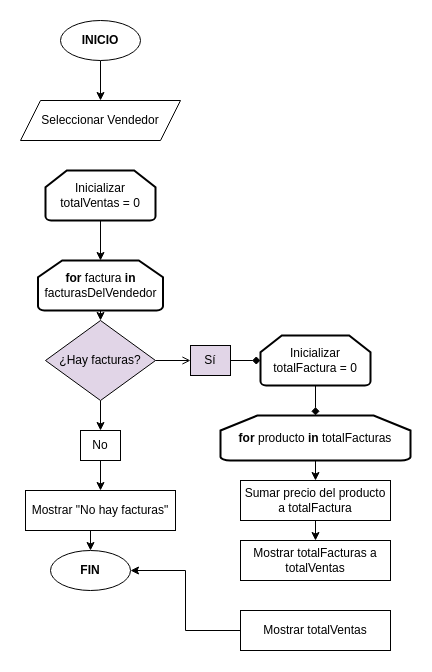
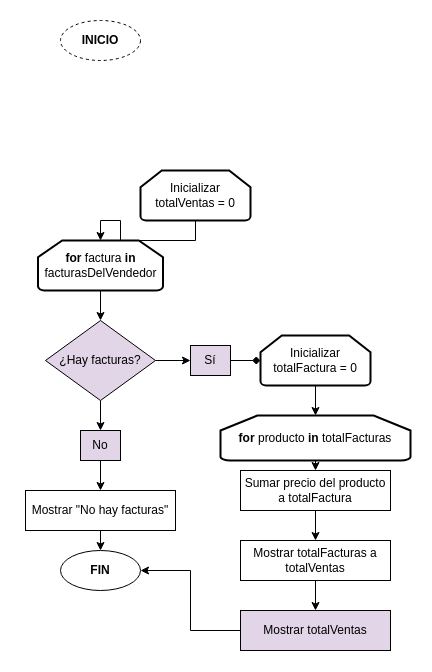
- <mxCell id="9" value="&lt;b&gt;INICIO&lt;/b&gt;" style="ellipse;whiteSpace=wrap;html=1;" parent="1" vertex="1"><mxGeometry x="60" y="20" width="80" height="40" as="geometry" /></mxCell>
+ <mxCell id="9" value="&lt;b&gt;INICIO&lt;/b&gt;" style="ellipse;whiteSpace=wrap;html=1;dashed=1;" parent="1" vertex="1"><mxGeometry x="60" y="20" width="80" height="40" as="geometry" /></mxCell>
- <mxCell id="8" style="edgeStyle=orthogonalEdgeStyle;rounded=0;orthogonalLoop=1;jettySize=auto;html=1;exitX=0.5;exitY=1;exitDx=0;exitDy=0;entryX=0.5;entryY=0;entryDx=0;entryDy=0;" parent="1" source="9" target="7" edge="1"><mxGeometry relative="1" as="geometry" /></mxCell>
- <mxCell id="7" value="Seleccionar Vendedor" style="shape=parallelogram;perimeter=parallelogramPerimeter;whiteSpace=wrap;html=1;fixedSize=1;" parent="1" vertex="1"><mxGeometry x="20" y="100" width="160" height="40" as="geometry" /></mxCell>
- <mxCell id="15" value="Inicializar totalVentas = 0" style="strokeWidth=2;html=1;shape=mxgraph.flowchart.loop_limit;whiteSpace=wrap;" vertex="1" parent="1"><mxGeometry x="45" y="170" width="110" height="50" as="geometry" /></mxCell>
+ <mxCell id="15" value="Inicializar totalVentas = 0" style="strokeWidth=2;html=1;shape=mxgraph.flowchart.loop_limit;whiteSpace=wrap;" vertex="1" parent="1"><mxGeometry x="140" y="170" width="110" height="50" as="geometry" /></mxCell>
- <mxCell id="17" value="&lt;b&gt;for &lt;/b&gt;factura &lt;b&gt;in&lt;/b&gt; facturasDelVendedor" style="strokeWidth=2;html=1;shape=mxgraph.flowchart.loop_limit;whiteSpace=wrap;" vertex="1" parent="1"><mxGeometry x="37.5" y="260" width="125" height="50" as="geometry" /></mxCell>
+ <mxCell id="17" value="&lt;b&gt;for &lt;/b&gt;factura &lt;b&gt;in&lt;/b&gt; facturasDelVendedor" style="strokeWidth=2;html=1;shape=mxgraph.flowchart.loop_limit;whiteSpace=wrap;" vertex="1" parent="1"><mxGeometry x="37.5" y="240" width="125" height="50" as="geometry" /></mxCell>
- <mxCell id="19" style="edgeStyle=orthogonalEdgeStyle;rounded=0;orthogonalLoop=1;jettySize=auto;html=1;exitX=1;exitY=0.5;exitDx=0;exitDy=0;entryX=0;entryY=0.5;entryDx=0;entryDy=0;endArrow=open;" edge="1" parent="1" source="21" target="2"><mxGeometry relative="1" as="geometry" /></mxCell>
+ <mxCell id="19" style="edgeStyle=orthogonalEdgeStyle;rounded=0;orthogonalLoop=1;jettySize=auto;html=1;exitX=1;exitY=0.5;exitDx=0;exitDy=0;entryX=0;entryY=0.5;entryDx=0;entryDy=0;" edge="1" parent="1" source="21" target="2"><mxGeometry relative="1" as="geometry" /></mxCell>
- <mxCell id="29" style="edgeStyle=orthogonalEdgeStyle;rounded=0;orthogonalLoop=1;jettySize=auto;html=1;exitX=0.5;exitY=1;exitDx=0;exitDy=0;exitPerimeter=0;entryX=0.5;entryY=0;entryDx=0;entryDy=0;entryPerimeter=0;endArrow=diamond;" edge="1" parent="1" source="23" target="28"><mxGeometry relative="1" as="geometry" /></mxCell>
+ <mxCell id="29" style="edgeStyle=orthogonalEdgeStyle;rounded=0;orthogonalLoop=1;jettySize=auto;html=1;exitX=0.5;exitY=1;exitDx=0;exitDy=0;exitPerimeter=0;entryX=0.5;entryY=0;entryDx=0;entryDy=0;entryPerimeter=0;" edge="1" parent="1" source="23" target="28"><mxGeometry relative="1" as="geometry" /></mxCell>
- <mxCell id="12" value="No" style="rounded=0;whiteSpace=wrap;html=1;" parent="1" vertex="1"><mxGeometry x="80" y="430" width="40" height="30" as="geometry" /></mxCell>
+ <mxCell id="12" value="No" style="rounded=0;whiteSpace=wrap;html=1;fillColor=#e1d5e7;" parent="1" vertex="1"><mxGeometry x="80" y="430" width="40" height="30" as="geometry" /></mxCell>
- <mxCell id="4" value="Sumar precio del producto a totalFactura" style="rounded=0;whiteSpace=wrap;html=1;" parent="1" vertex="1"><mxGeometry x="240" y="480" width="150" height="40" as="geometry" /></mxCell>
+ <mxCell id="4" value="Sumar precio del producto a totalFactura" style="rounded=0;whiteSpace=wrap;html=1;" parent="1" vertex="1"><mxGeometry x="240" y="470" width="150" height="40" as="geometry" /></mxCell>
- <mxCell id="10" value="&lt;b&gt;FIN&lt;/b&gt;" style="ellipse;whiteSpace=wrap;html=1;" parent="1" vertex="1"><mxGeometry x="50" y="550" width="80" height="40" as="geometry" /></mxCell>
+ <mxCell id="10" value="&lt;b&gt;FIN&lt;/b&gt;" style="ellipse;whiteSpace=wrap;html=1;" parent="1" vertex="1"><mxGeometry x="60" y="550" width="80" height="40" as="geometry" /></mxCell>
+ <mxCell id="5" style="edgeStyle=orthogonalEdgeStyle;rounded=0;orthogonalLoop=1;jettySize=auto;html=1;exitX=0.5;exitY=1;exitDx=0;exitDy=0;entryX=0.5;entryY=0;entryDx=0;entryDy=0;" edge="1" parent="1" source="6" target="14"><mxGeometry relative="1" as="geometry" /></mxCell>
- <mxCell id="14" value="Mostrar totalVentas" style="rounded=0;whiteSpace=wrap;html=1;" parent="1" vertex="1"><mxGeometry x="240" y="610" width="150" height="40" as="geometry" /></mxCell>
+ <mxCell id="14" value="Mostrar totalVentas" style="rounded=0;whiteSpace=wrap;html=1;fillColor=#e1d5e7;" parent="1" vertex="1"><mxGeometry x="240" y="610" width="150" height="40" as="geometry" /></mxCell>
